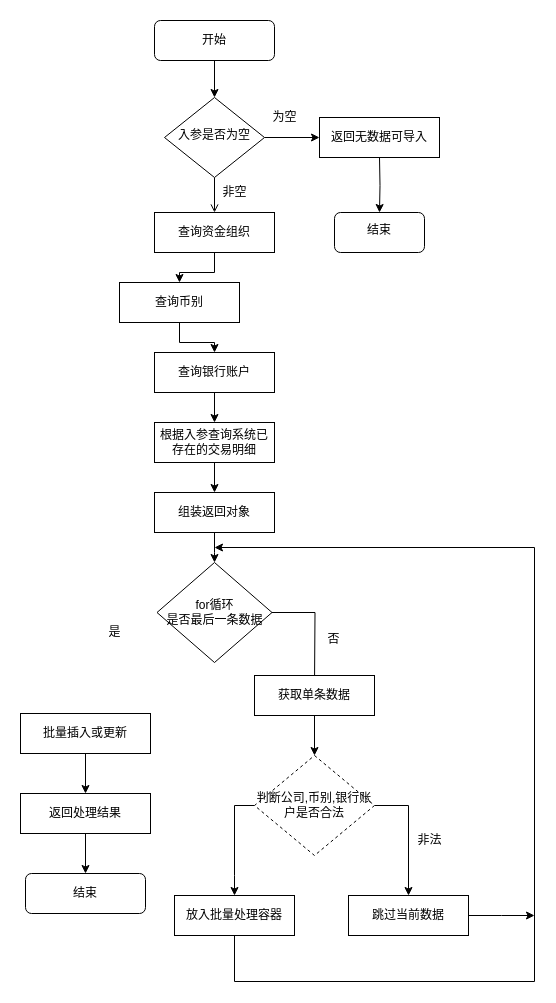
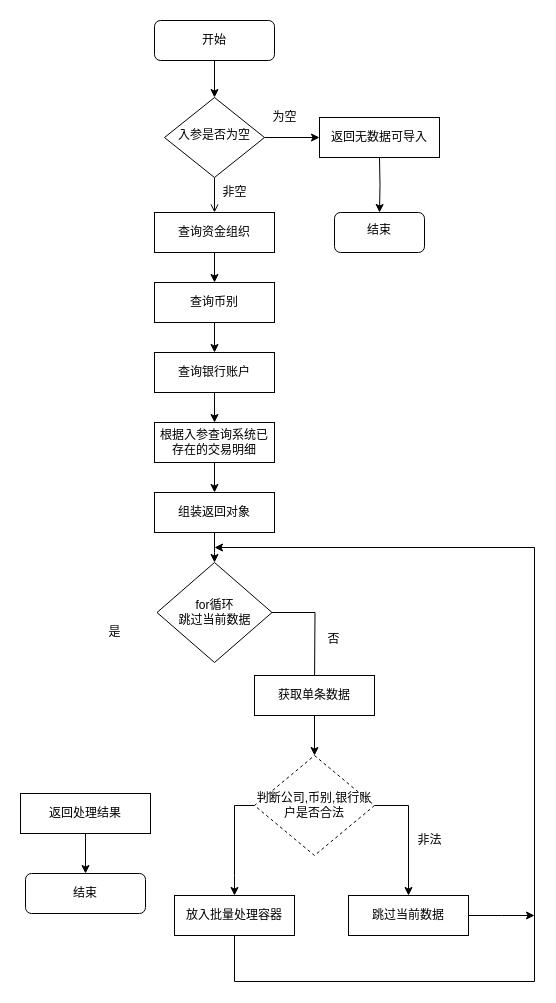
- <mxCell id="15" value="查询币别" style="rounded=0;whiteSpace=wrap;html=1;" vertex="1" parent="1"><mxGeometry x="119" y="282" width="120" height="40" as="geometry" /></mxCell>
+ <mxCell id="15" value="查询币别" style="rounded=0;whiteSpace=wrap;html=1;" vertex="1" parent="1"><mxGeometry x="154" y="282" width="120" height="40" as="geometry" /></mxCell>
- <mxCell id="23" value="for循环&lt;br&gt;是否最后一条数据" style="rhombus;whiteSpace=wrap;html=1;" vertex="1" parent="1"><mxGeometry x="156.5" y="562" width="115" height="100" as="geometry" /></mxCell>
+ <mxCell id="23" value="for循环&lt;br&gt;跳过当前数据" style="rhombus;whiteSpace=wrap;html=1;" vertex="1" parent="1"><mxGeometry x="156.5" y="562" width="115" height="100" as="geometry" /></mxCell>
- <mxCell id="36" value="批量插入或更新" style="rounded=0;whiteSpace=wrap;html=1;" vertex="1" parent="1"><mxGeometry x="20" y="713" width="130" height="40" as="geometry" /></mxCell>
- <mxCell id="35" value="" style="edgeStyle=orthogonalEdgeStyle;rounded=0;orthogonalLoop=1;jettySize=auto;html=1;" edge="1" parent="1" source="36" target="38"><mxGeometry relative="1" as="geometry" /></mxCell>
